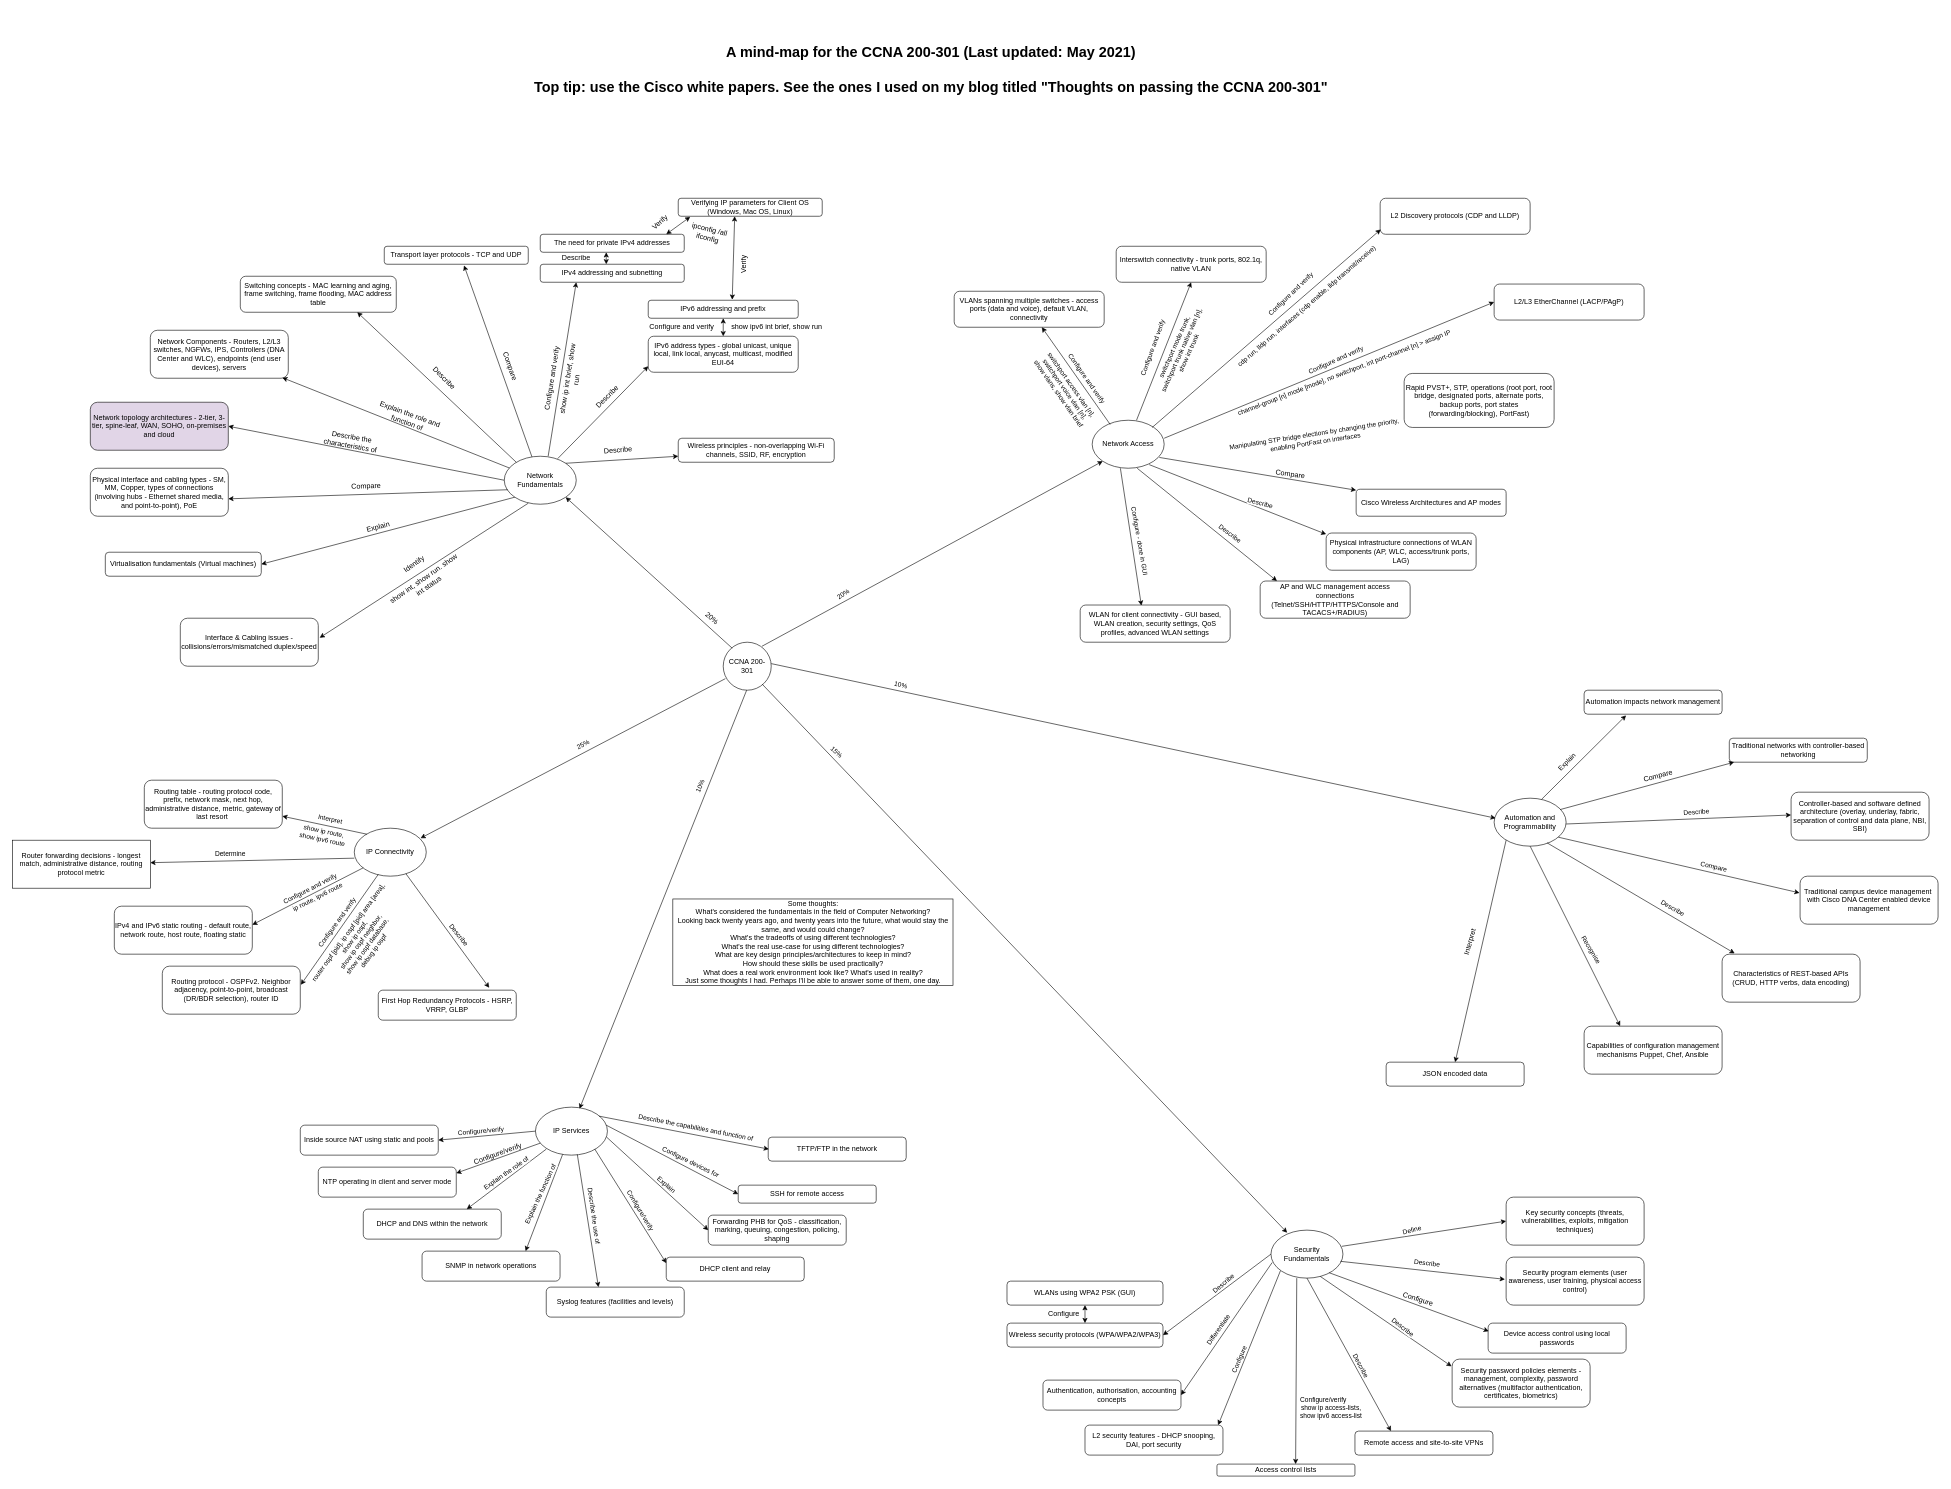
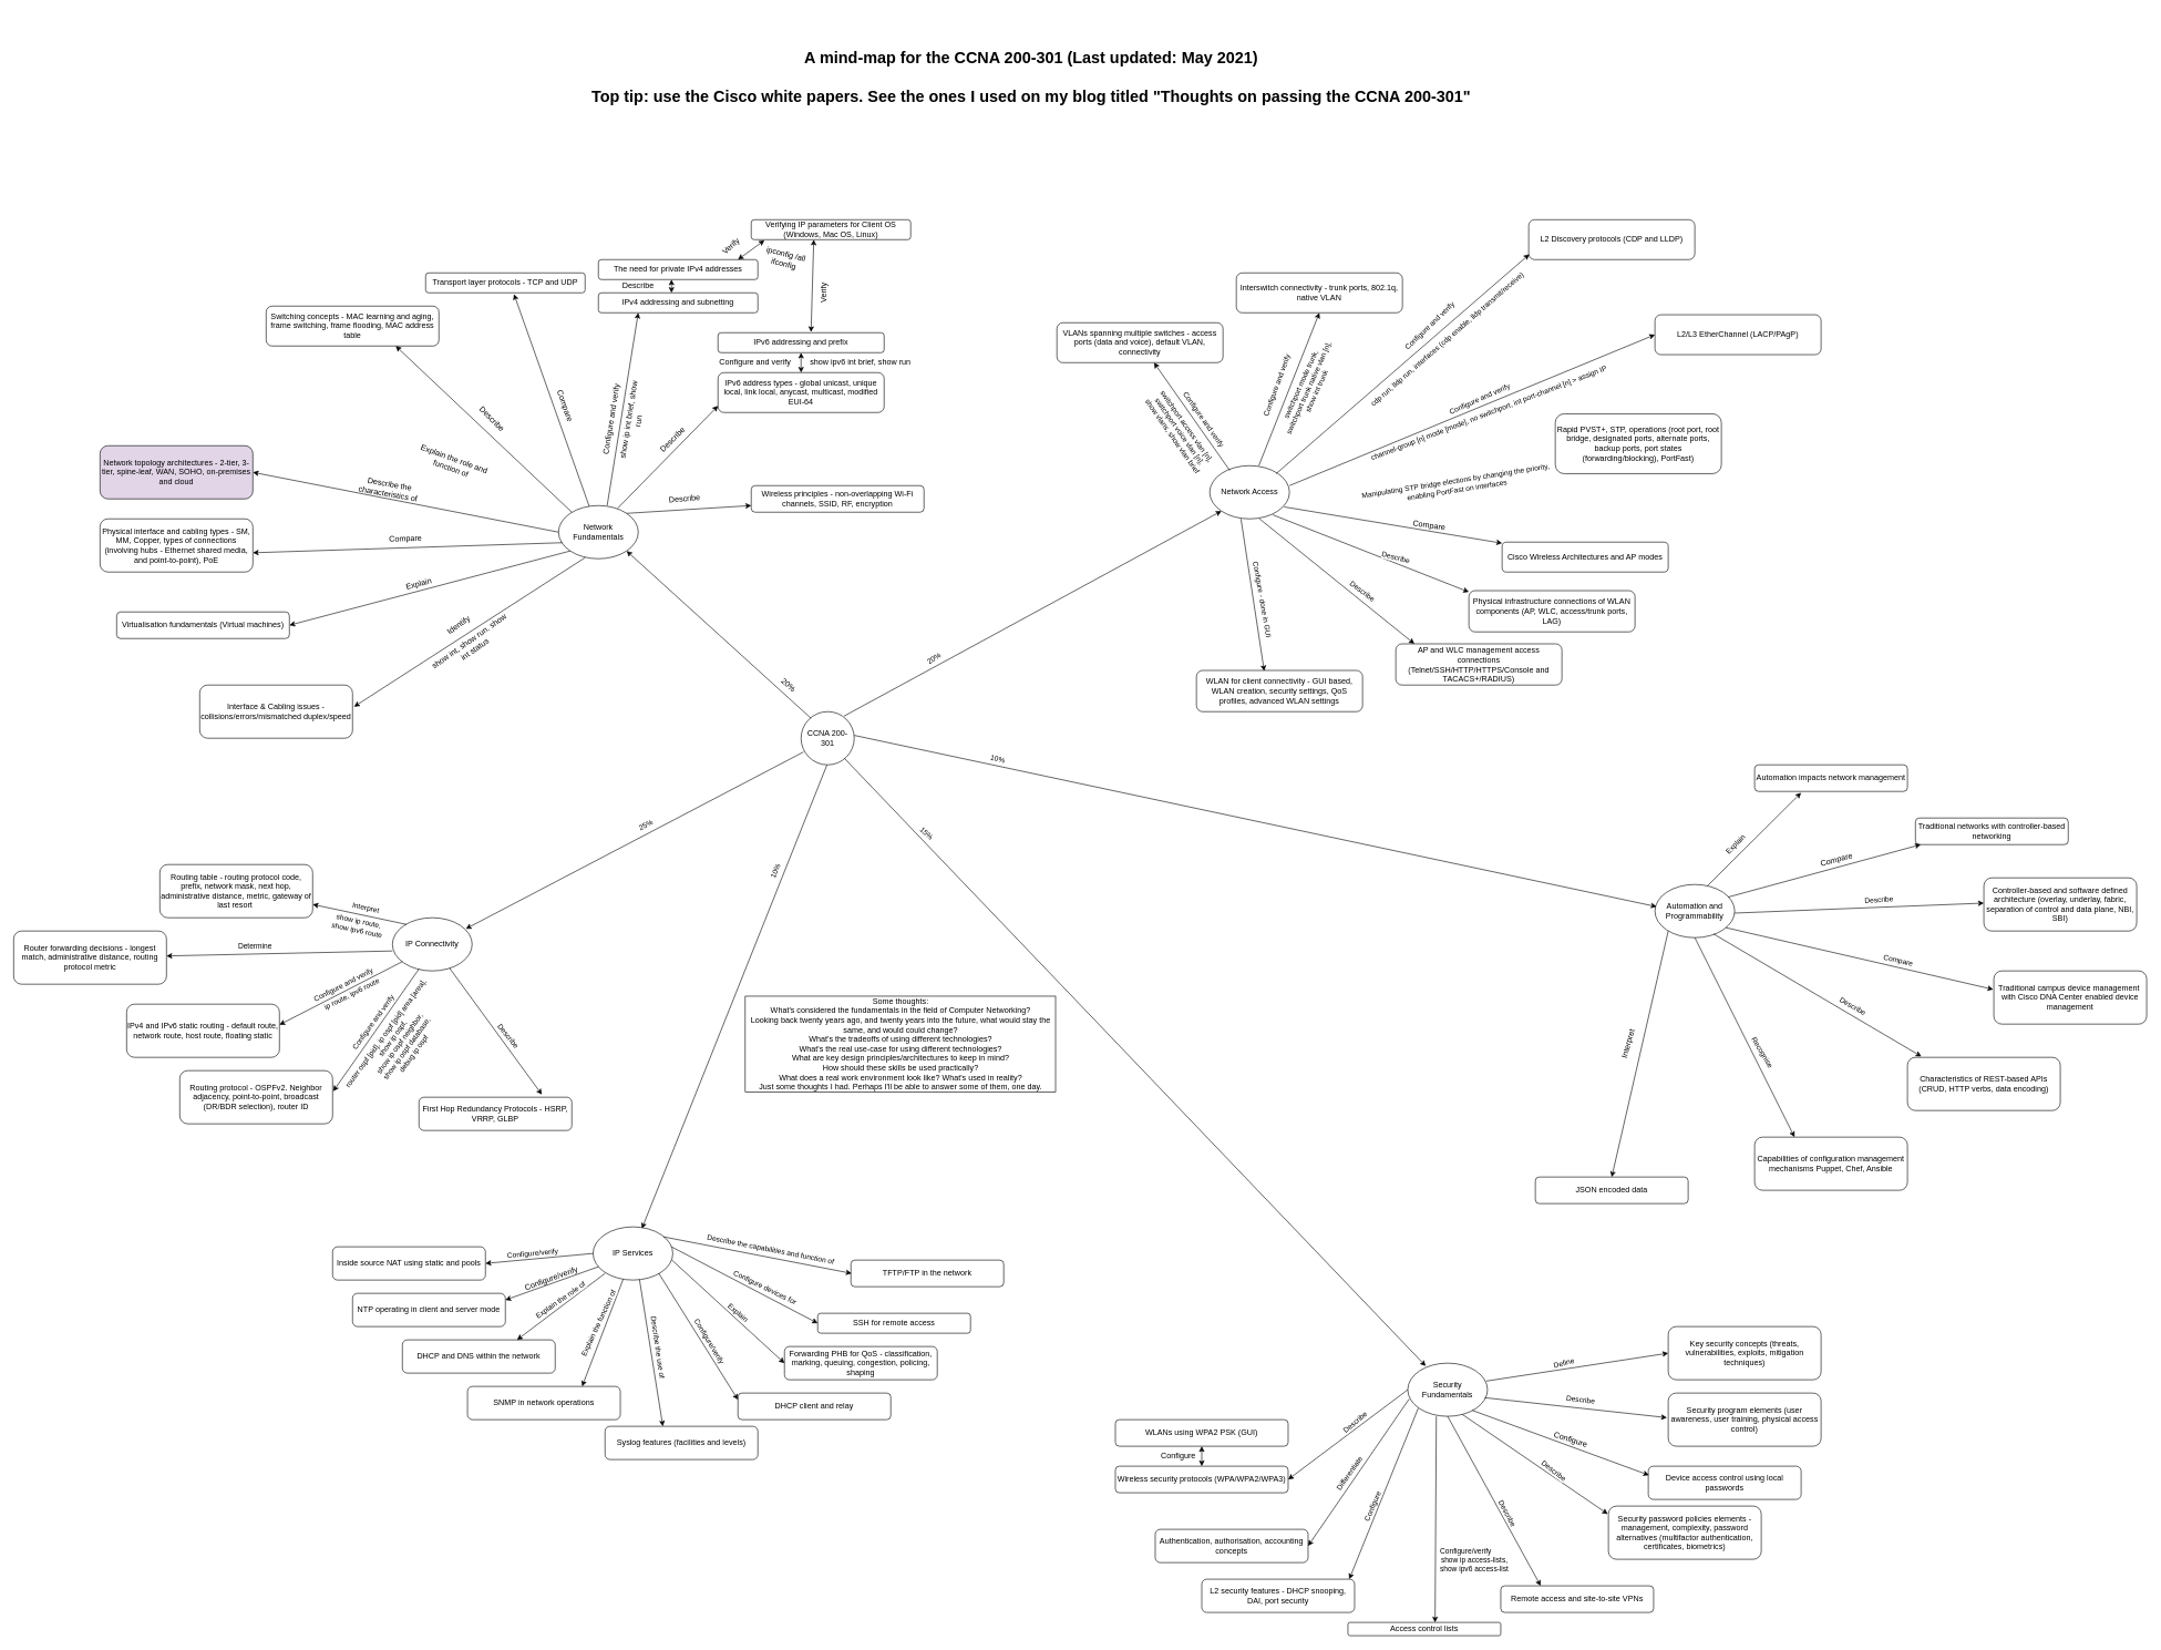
- <mxCell id="9" value="Network Components - Routers, L2/L3 switches, NGFWs, IPS, Controllers (DNA Center and WLC), endpoints (end user devices), servers" style="rounded=1;whiteSpace=wrap;html=1;" parent="1" vertex="1"><mxGeometry x="250" y="550" width="230" height="80" as="geometry" /></mxCell>
- <mxCell id="12" value="" style="endArrow=classic;html=1;entryX=0.957;entryY=0.988;entryDx=0;entryDy=0;entryPerimeter=0;" parent="1" source="3" target="9" edge="1"><mxGeometry width="50" height="50" relative="1" as="geometry"><mxPoint x="892" y="760" as="sourcePoint" /><mxPoint x="800" y="646" as="targetPoint" /></mxGeometry></mxCell>
- <mxCell id="96" value="Router forwarding decisions - longest match, administrative distance, routing protocol metric" style="whiteSpace=wrap;html=1;rounded=0;" parent="1" vertex="1"><mxGeometry x="20" y="1400" width="230" height="80" as="geometry" /></mxCell>
+ <mxCell id="96" value="Router forwarding decisions - longest match, administrative distance, routing protocol metric" style="rounded=1;whiteSpace=wrap;html=1;" parent="1" vertex="1"><mxGeometry x="20" y="1400" width="230" height="80" as="geometry" /></mxCell>
